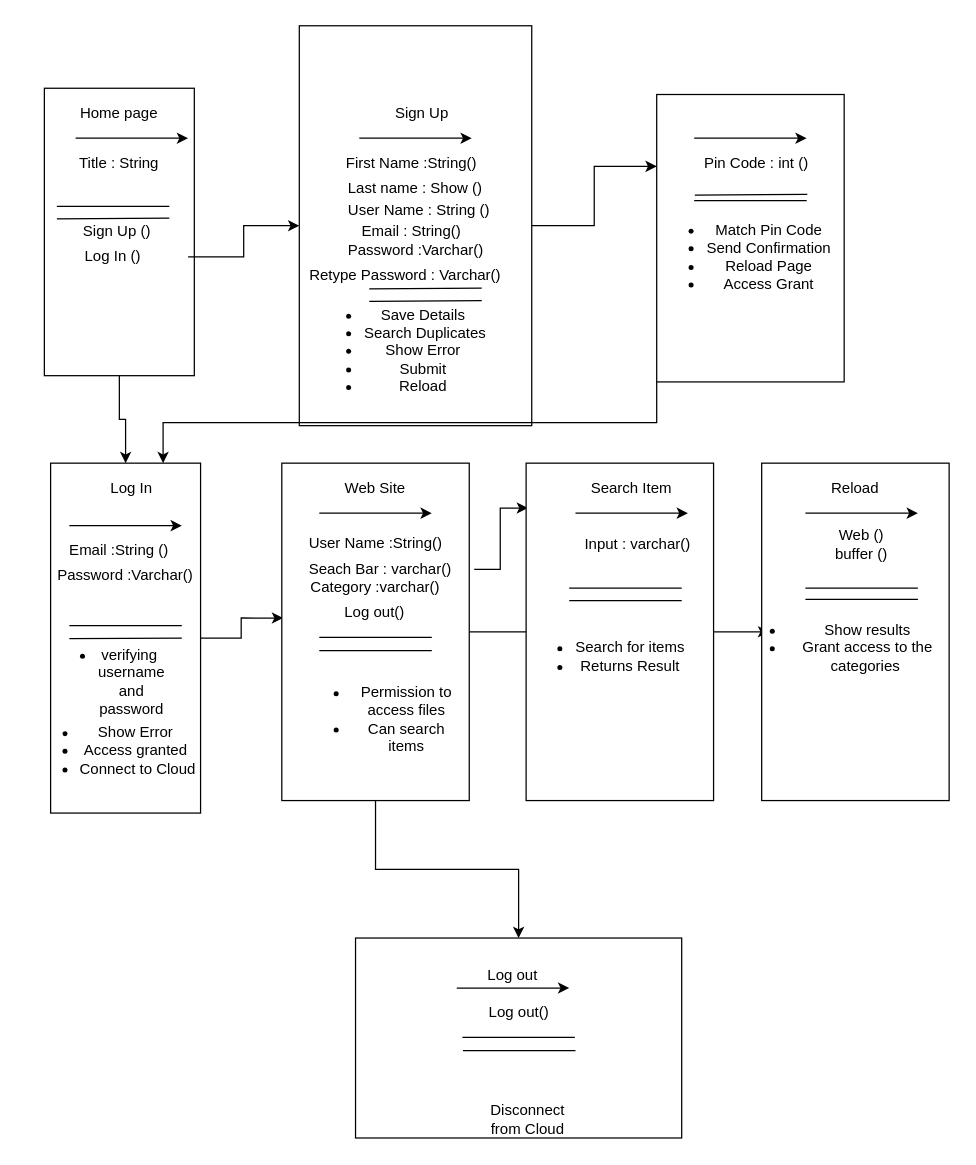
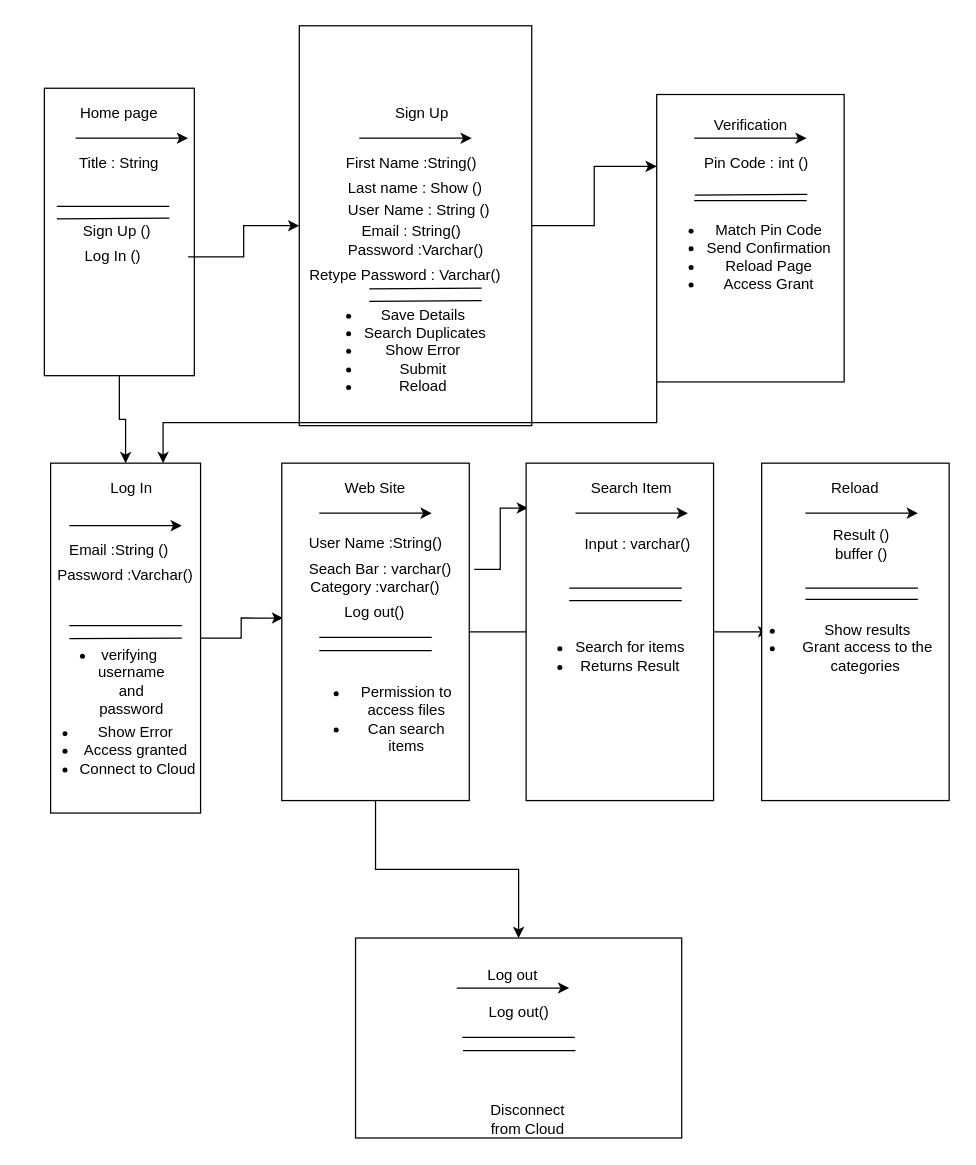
+ <mxCell id="31" value="Verification" style="text;html=1;strokeColor=none;fillColor=none;align=center;verticalAlign=middle;whiteSpace=wrap;rounded=0;" vertex="1" parent="1"><mxGeometry x="570.5" y="90" width="59" height="20" as="geometry" /></mxCell>
- <mxCell id="66" value="Web ()&lt;br&gt;buffer ()" style="text;html=1;strokeColor=none;fillColor=none;align=center;verticalAlign=middle;whiteSpace=wrap;rounded=0;" vertex="1" parent="1"><mxGeometry x="634" y="420" width="110" height="30" as="geometry" /></mxCell>
+ <mxCell id="66" value="Result ()&lt;br&gt;buffer ()" style="text;html=1;strokeColor=none;fillColor=none;align=center;verticalAlign=middle;whiteSpace=wrap;rounded=0;" vertex="1" parent="1"><mxGeometry x="634" y="420" width="110" height="30" as="geometry" /></mxCell>
